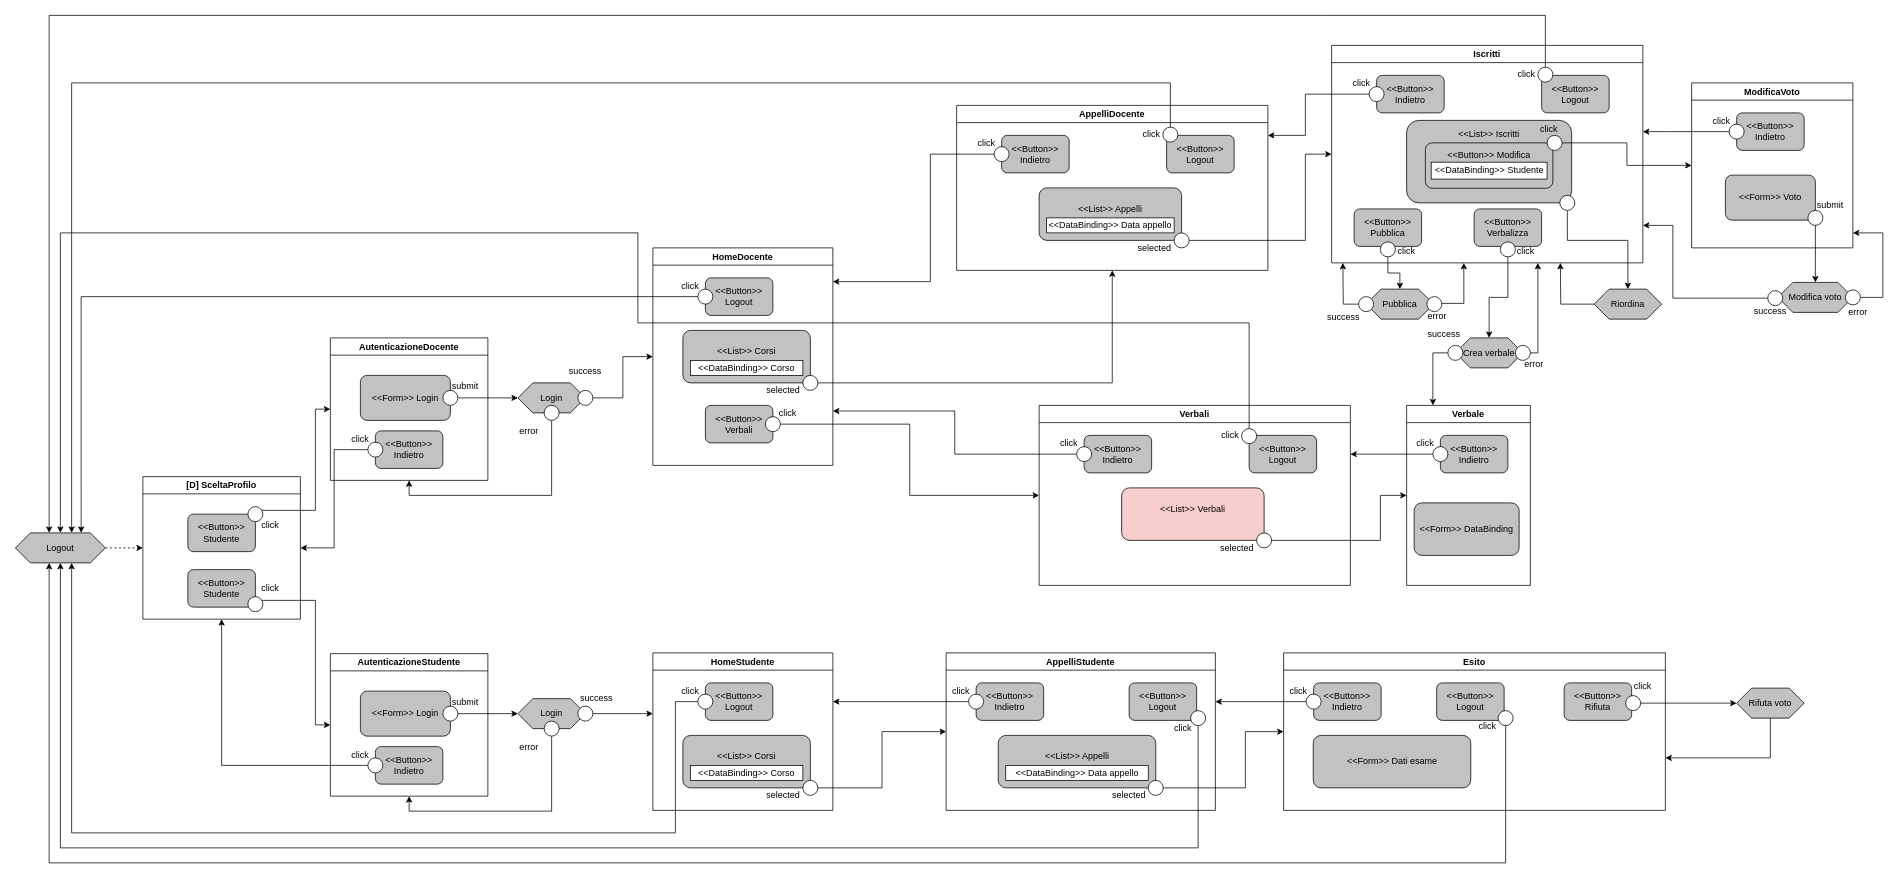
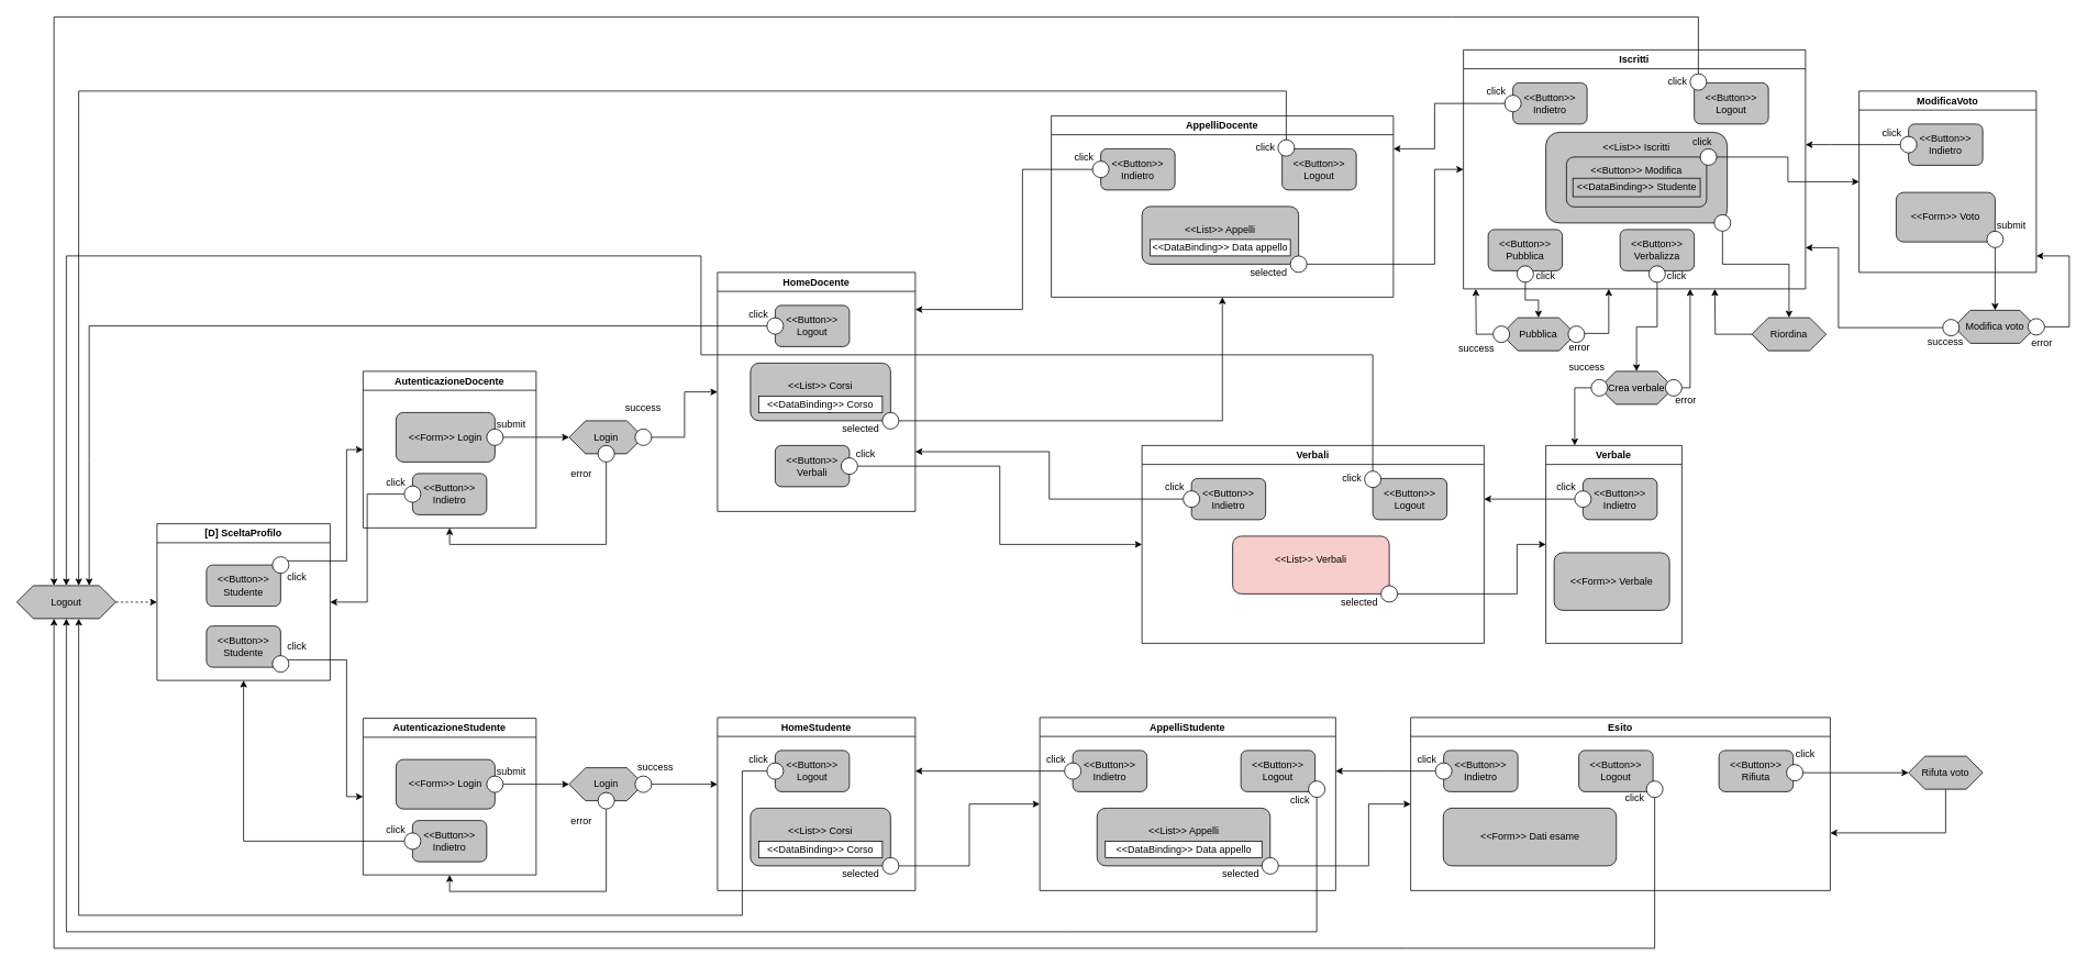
- <mxCell id="62" value="&amp;lt;&amp;lt;DataBinding&amp;gt;&amp;gt; Studente" style="rounded=0;whiteSpace=wrap;html=1;" parent="53" vertex="1"><mxGeometry x="132.75" y="155.75" width="154.5" height="22.5" as="geometry" /></mxCell>
+ <mxCell id="62" value="&amp;lt;&amp;lt;DataBinding&amp;gt;&amp;gt; Studente" style="rounded=0;whiteSpace=wrap;html=1;fillColor=#c2c2c2;" parent="53" vertex="1"><mxGeometry x="132.75" y="155.75" width="154.5" height="22.5" as="geometry" /></mxCell>
- <mxCell id="92" value="&lt;div&gt;&amp;lt;&amp;lt;Form&amp;gt;&amp;gt;&amp;nbsp;&lt;span style=&quot;background-color: transparent; color: light-dark(rgb(0, 0, 0), rgb(255, 255, 255));&quot;&gt;DataBinding&lt;/span&gt;&lt;/div&gt;" style="rounded=1;whiteSpace=wrap;html=1;fillColor=#C2C2C2;" parent="91" vertex="1"><mxGeometry x="10" y="130" width="140" height="70" as="geometry" /></mxCell>
+ <mxCell id="92" value="&lt;div&gt;&amp;lt;&amp;lt;Form&amp;gt;&amp;gt;&amp;nbsp;&lt;span style=&quot;background-color: transparent; color: light-dark(rgb(0, 0, 0), rgb(255, 255, 255));&quot;&gt;Verbale&lt;/span&gt;&lt;/div&gt;" style="rounded=1;whiteSpace=wrap;html=1;fillColor=#C2C2C2;" parent="91" vertex="1"><mxGeometry x="10" y="130" width="140" height="70" as="geometry" /></mxCell>
